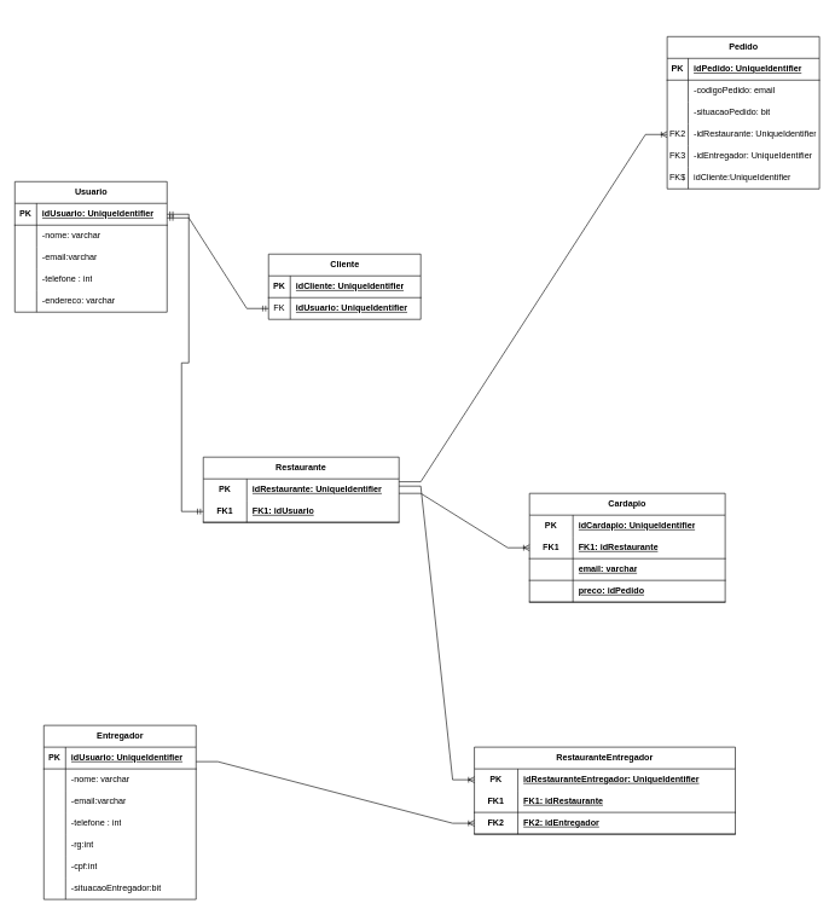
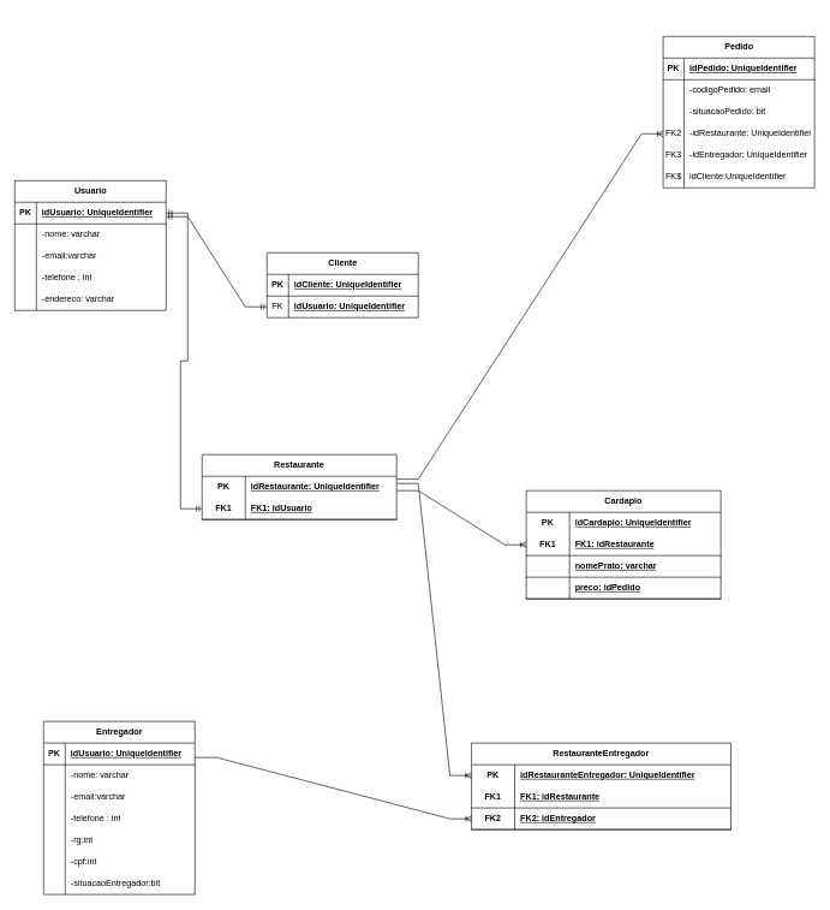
- <mxCell id="41" value="email: varchar" style="shape=partialRectangle;connectable=0;fillColor=none;top=0;left=0;bottom=0;right=0;align=left;spacingLeft=6;fontStyle=5;overflow=hidden;html=1;whiteSpace=wrap;" parent="39" vertex="1"><mxGeometry x="60" width="210" height="30" as="geometry"><mxRectangle width="210" height="30" as="alternateBounds" /></mxGeometry></mxCell>
+ <mxCell id="41" value="nomePrato: varchar" style="shape=partialRectangle;connectable=0;fillColor=none;top=0;left=0;bottom=0;right=0;align=left;spacingLeft=6;fontStyle=5;overflow=hidden;html=1;whiteSpace=wrap;" parent="39" vertex="1"><mxGeometry x="60" width="210" height="30" as="geometry"><mxRectangle width="210" height="30" as="alternateBounds" /></mxGeometry></mxCell>
